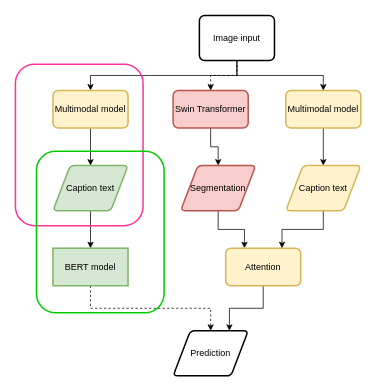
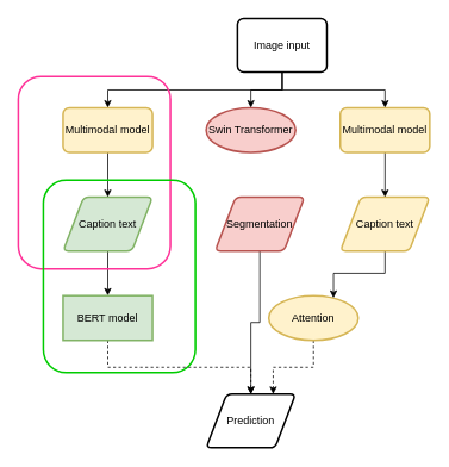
- <mxCell id="2" style="edgeStyle=orthogonalEdgeStyle;rounded=0;orthogonalLoop=1;jettySize=auto;html=1;exitX=0.5;exitY=1;exitDx=0;exitDy=0;entryX=0.5;entryY=0;entryDx=0;entryDy=0;dashed=1;" parent="1" source="5" target="13" edge="1"><mxGeometry relative="1" as="geometry" /></mxCell>
+ <mxCell id="2" style="edgeStyle=orthogonalEdgeStyle;rounded=0;orthogonalLoop=1;jettySize=auto;html=1;exitX=0.5;exitY=1;exitDx=0;exitDy=0;entryX=0.5;entryY=0;entryDx=0;entryDy=0;" parent="1" source="5" target="13" edge="1"><mxGeometry relative="1" as="geometry" /></mxCell>
- <mxCell id="13" value="Swin Transformer" style="rounded=1;whiteSpace=wrap;html=1;absoluteArcSize=1;arcSize=14;strokeWidth=2;fillColor=#f8cecc;strokeColor=#b85450;" parent="1" vertex="1"><mxGeometry x="230" y="120" width="100" height="50" as="geometry" /></mxCell>
+ <mxCell id="13" value="Swin Transformer" style="ellipse;whiteSpace=wrap;html=1;absoluteArcSize=1;arcSize=14;strokeWidth=2;fillColor=#f8cecc;strokeColor=#b85450;" parent="1" vertex="1"><mxGeometry x="230" y="120" width="100" height="50" as="geometry" /></mxCell>
- <mxCell id="12" style="edgeStyle=orthogonalEdgeStyle;rounded=0;orthogonalLoop=1;jettySize=auto;html=1;exitX=0.5;exitY=1;exitDx=0;exitDy=0;entryX=0.5;entryY=0;entryDx=0;entryDy=0;" parent="1" source="13" target="15" edge="1"><mxGeometry relative="1" as="geometry" /></mxCell>
- <mxCell id="14" style="edgeStyle=orthogonalEdgeStyle;rounded=0;orthogonalLoop=1;jettySize=auto;html=1;exitX=0.5;exitY=1;exitDx=0;exitDy=0;entryX=0.25;entryY=0;entryDx=0;entryDy=0;" parent="1" source="15" target="17" edge="1"><mxGeometry relative="1" as="geometry" /></mxCell>
+ <mxCell id="14" style="edgeStyle=orthogonalEdgeStyle;rounded=0;orthogonalLoop=1;jettySize=auto;html=1;exitX=0.5;exitY=1;exitDx=0;exitDy=0;" parent="1" source="15" target="18" edge="1"><mxGeometry relative="1" as="geometry" /></mxCell>
- <mxCell id="17" value="Attention" style="rounded=1;whiteSpace=wrap;html=1;absoluteArcSize=1;arcSize=14;strokeWidth=2;fillColor=#fff2cc;strokeColor=#d6b656;" parent="1" vertex="1"><mxGeometry x="300" y="330" width="100" height="50" as="geometry" /></mxCell>
+ <mxCell id="17" value="Attention" style="ellipse;whiteSpace=wrap;html=1;absoluteArcSize=1;arcSize=14;strokeWidth=2;fillColor=#fff2cc;strokeColor=#d6b656;" parent="1" vertex="1"><mxGeometry x="300" y="330" width="100" height="50" as="geometry" /></mxCell>
- <mxCell id="16" style="edgeStyle=orthogonalEdgeStyle;rounded=0;orthogonalLoop=1;jettySize=auto;html=1;exitX=0.5;exitY=1;exitDx=0;exitDy=0;entryX=0.75;entryY=0;entryDx=0;entryDy=0;" parent="1" source="17" target="18" edge="1"><mxGeometry relative="1" as="geometry" /></mxCell>
+ <mxCell id="16" style="edgeStyle=orthogonalEdgeStyle;rounded=0;orthogonalLoop=1;jettySize=auto;html=1;exitX=0.5;exitY=1;exitDx=0;exitDy=0;entryX=0.75;entryY=0;entryDx=0;entryDy=0;dashed=1;" parent="1" source="17" target="18" edge="1"><mxGeometry relative="1" as="geometry" /></mxCell>
